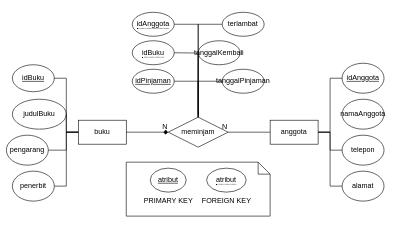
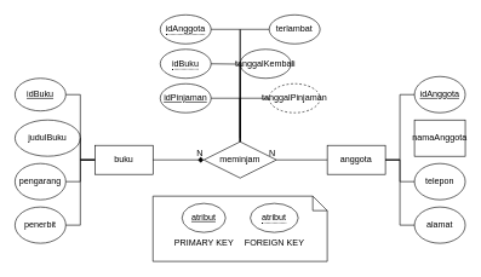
- <mxCell id="28" value="tanggalPinjaman" style="ellipse;whiteSpace=wrap;html=1;align=center;" vertex="1" parent="1"><mxGeometry x="370" y="115" width="70" height="40" as="geometry" /></mxCell>
+ <mxCell id="28" value="tanggalPinjaman" style="ellipse;whiteSpace=wrap;html=1;align=center;dashed=1;" vertex="1" parent="1"><mxGeometry x="370" y="115" width="70" height="40" as="geometry" /></mxCell>
- <mxCell id="13" value="namaAnggota" style="ellipse;whiteSpace=wrap;html=1;align=center;" vertex="1" parent="1"><mxGeometry x="570" y="165" width="70" height="50" as="geometry" /></mxCell>
+ <mxCell id="13" value="namaAnggota" style="whiteSpace=wrap;html=1;align=center;rounded=0;" vertex="1" parent="1"><mxGeometry x="570" y="165" width="70" height="50" as="geometry" /></mxCell>
- <mxCell id="7" value="pengarang" style="ellipse;whiteSpace=wrap;html=1;align=center;" vertex="1" parent="1"><mxGeometry x="10" y="225" width="70" height="50" as="geometry" /></mxCell>
+ <mxCell id="7" value="pengarang" style="ellipse;whiteSpace=wrap;html=1;align=center;" vertex="1" parent="1"><mxGeometry x="20" y="225" width="70" height="50" as="geometry" /></mxCell>
